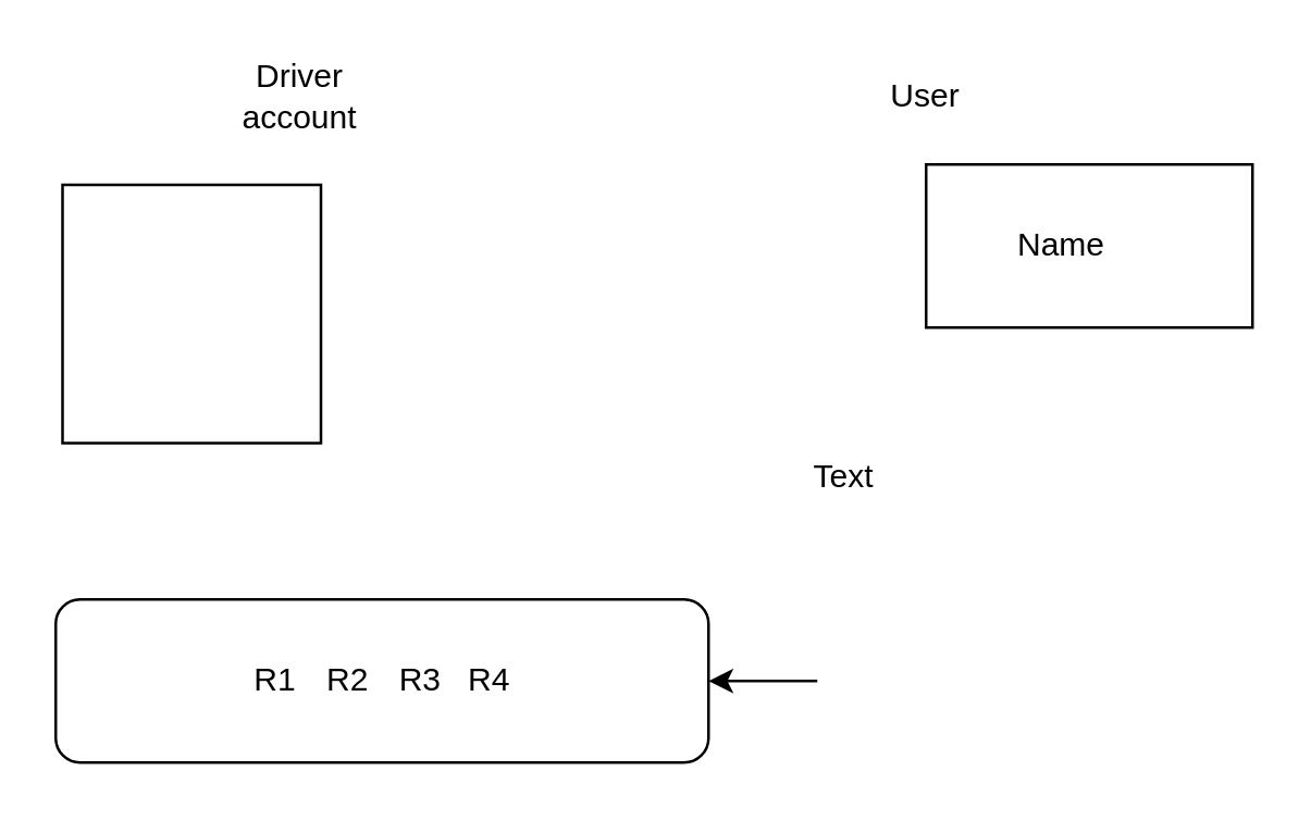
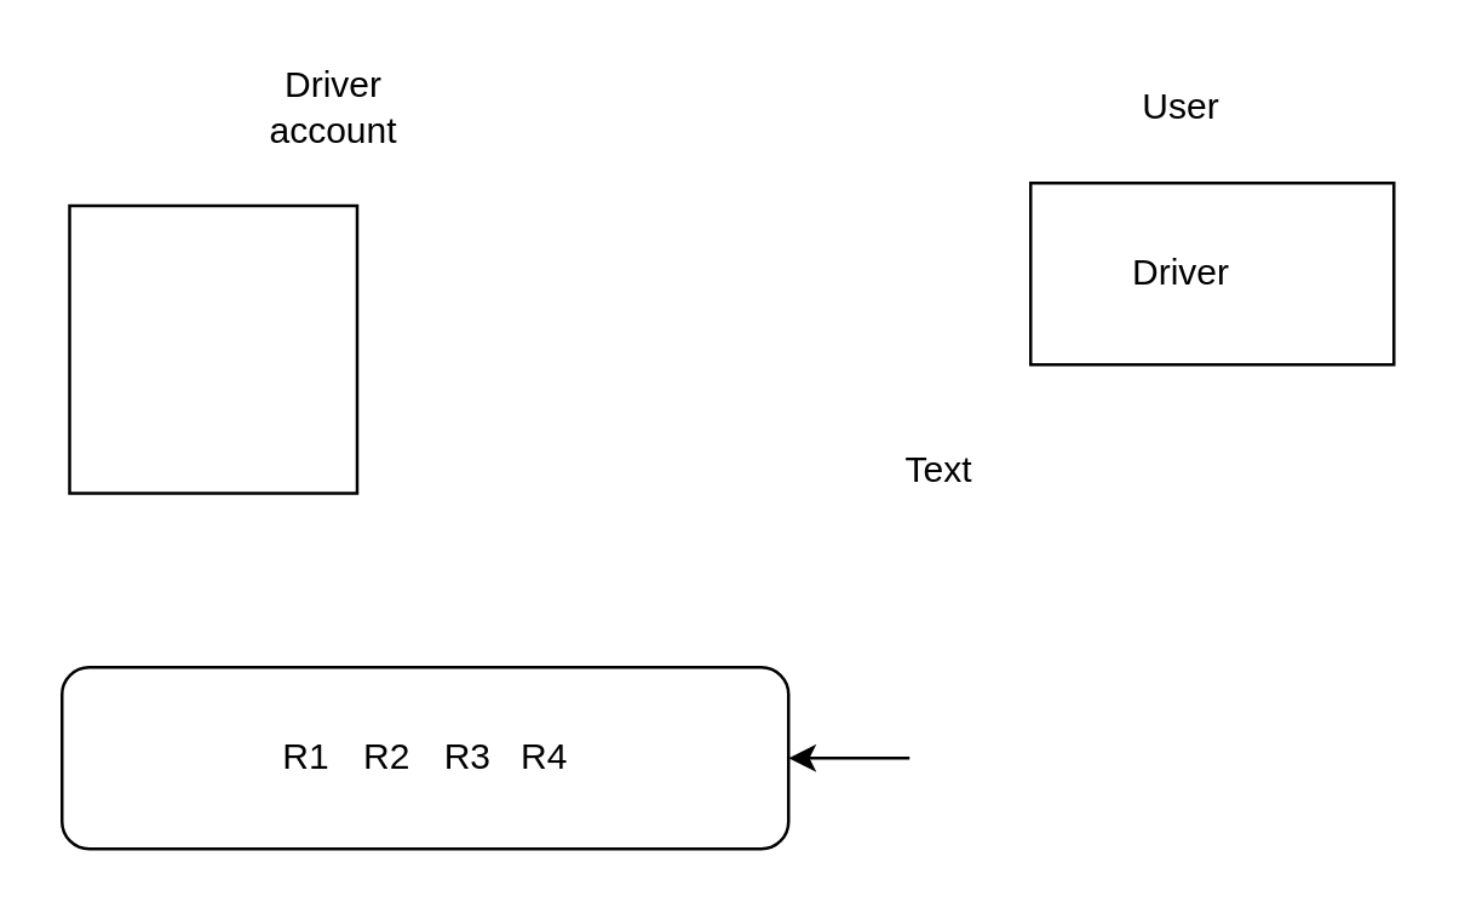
- <mxCell id="3" value="User" style="text;html=1;strokeColor=none;fillColor=none;align=center;verticalAlign=middle;whiteSpace=wrap;rounded=0;" parent="1" vertex="1"><mxGeometry x="310" y="20" width="60" height="30" as="geometry" /></mxCell>
+ <mxCell id="3" value="User" style="text;html=1;strokeColor=none;fillColor=none;align=center;verticalAlign=middle;whiteSpace=wrap;rounded=0;" parent="1" vertex="1"><mxGeometry x="360" y="20" width="60" height="30" as="geometry" /></mxCell>
- <mxCell id="11" value="Name" style="text;html=1;strokeColor=none;fillColor=none;align=center;verticalAlign=middle;whiteSpace=wrap;rounded=0;" parent="1" vertex="1"><mxGeometry x="360" y="75" width="60" height="30" as="geometry" /></mxCell>
+ <mxCell id="11" value="Driver" style="text;html=1;strokeColor=none;fillColor=none;align=center;verticalAlign=middle;whiteSpace=wrap;rounded=0;" parent="1" vertex="1"><mxGeometry x="360" y="75" width="60" height="30" as="geometry" /></mxCell>
- <mxCell id="10" value="Text" style="text;html=1;strokeColor=none;fillColor=none;align=center;verticalAlign=middle;whiteSpace=wrap;rounded=0;" parent="1" vertex="1"><mxGeometry x="280" y="160" width="60" height="30" as="geometry" /></mxCell>
+ <mxCell id="10" value="Text" style="text;html=1;strokeColor=none;fillColor=none;align=center;verticalAlign=middle;whiteSpace=wrap;rounded=0;" parent="1" vertex="1"><mxGeometry x="280" y="140" width="60" height="30" as="geometry" /></mxCell>
